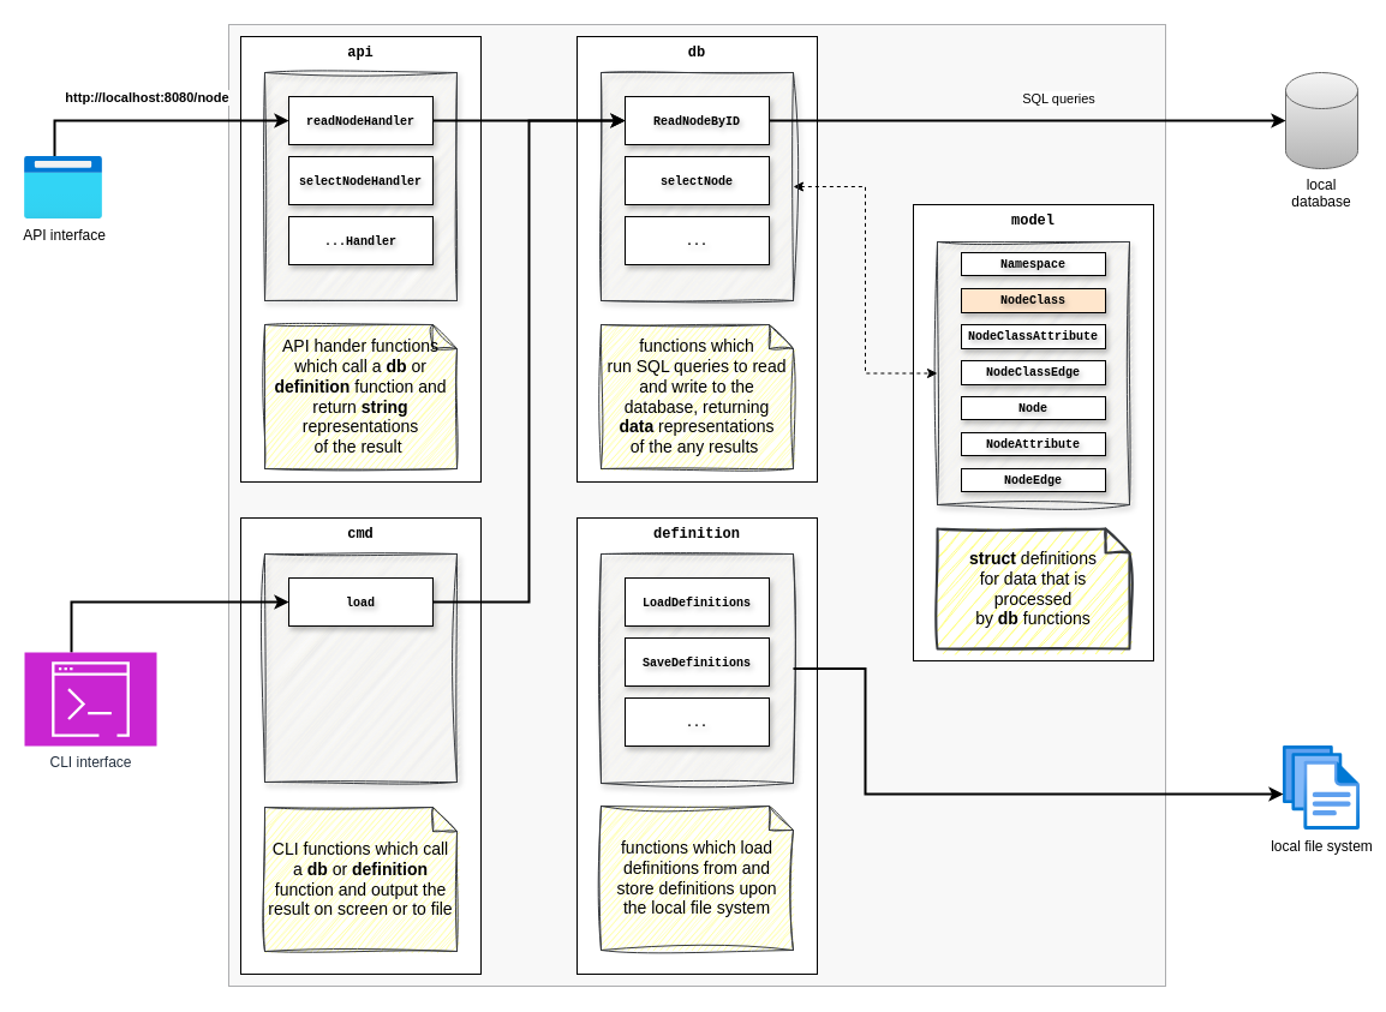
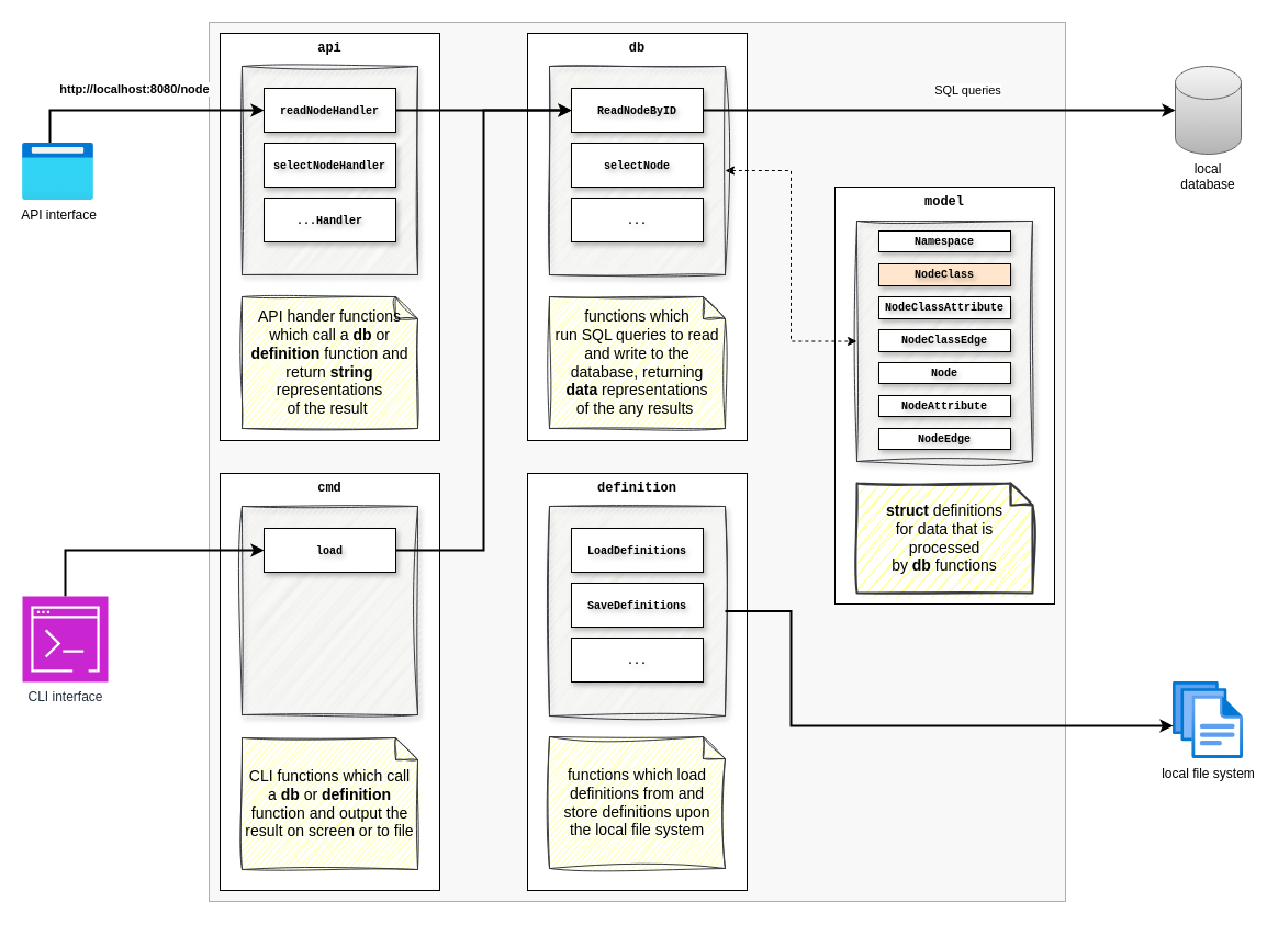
- <mxCell id="17" value="CLI interface" style="sketch=0;points=[[0,0,0],[0.25,0,0],[0.5,0,0],[0.75,0,0],[1,0,0],[0,1,0],[0.25,1,0],[0.5,1,0],[0.75,1,0],[1,1,0],[0,0.25,0],[0,0.5,0],[0,0.75,0],[1,0.25,0],[1,0.5,0],[1,0.75,0]];outlineConnect=0;fontColor=#232F3E;fillColor=#C925D1;strokeColor=#ffffff;dashed=0;verticalLabelPosition=bottom;verticalAlign=top;align=center;html=1;fontSize=12;fontStyle=0;aspect=fixed;shape=mxgraph.aws4.resourceIcon;resIcon=mxgraph.aws4.command_line_interface;" parent="1" vertex="1"><mxGeometry x="20" y="543" width="110" height="78" as="geometry" /></mxCell>
+ <mxCell id="17" value="CLI interface" style="sketch=0;points=[[0,0,0],[0.25,0,0],[0.5,0,0],[0.75,0,0],[1,0,0],[0,1,0],[0.25,1,0],[0.5,1,0],[0.75,1,0],[1,1,0],[0,0.25,0],[0,0.5,0],[0,0.75,0],[1,0.25,0],[1,0.5,0],[1,0.75,0]];outlineConnect=0;fontColor=#232F3E;fillColor=#C925D1;strokeColor=#ffffff;dashed=0;verticalLabelPosition=bottom;verticalAlign=top;align=center;html=1;fontSize=12;fontStyle=0;aspect=fixed;shape=mxgraph.aws4.resourceIcon;resIcon=mxgraph.aws4.command_line_interface;" parent="1" vertex="1"><mxGeometry x="20" y="543" width="78" height="78" as="geometry" /></mxCell>
